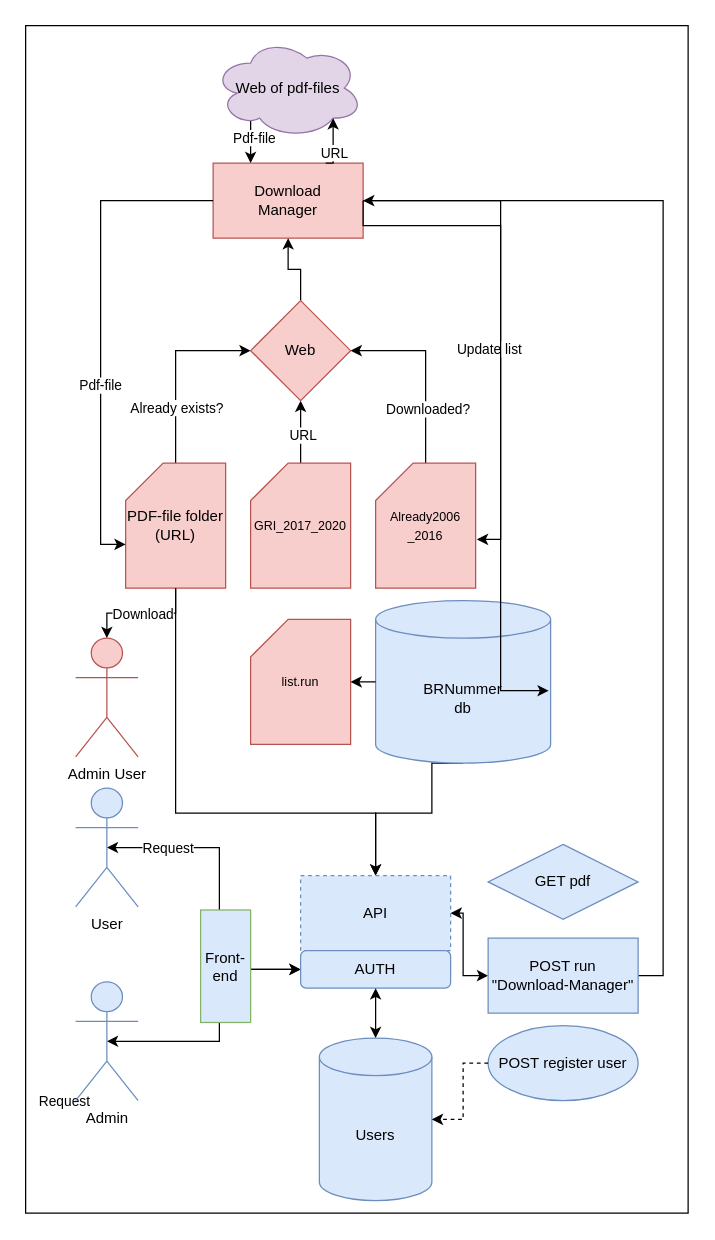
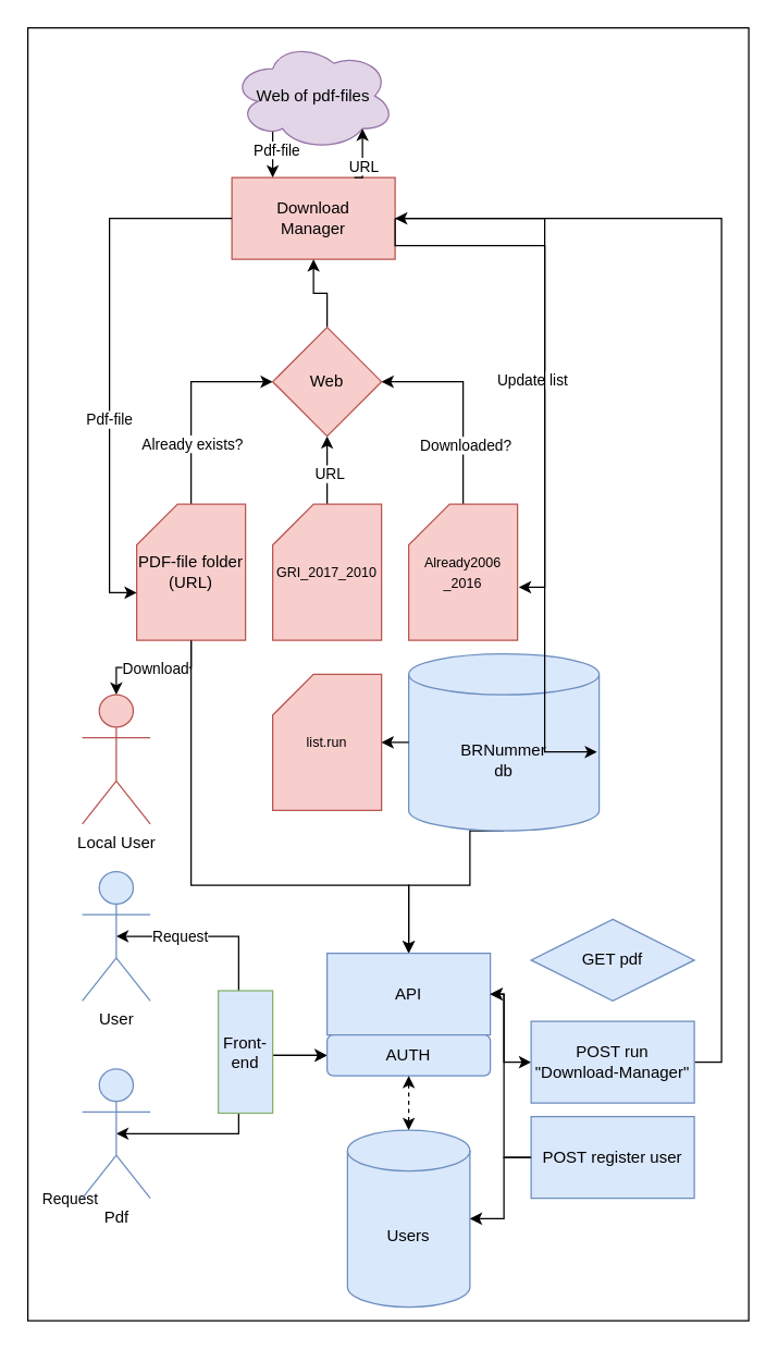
- <mxCell id="10" value="&lt;font style=&quot;font-size: 10px;&quot;&gt;GRI_2017_2020&lt;/font&gt;" style="shape=card;whiteSpace=wrap;html=1;fillColor=#f8cecc;strokeColor=#b85450;" vertex="1" parent="1"><mxGeometry x="200" y="370" width="80" height="100" as="geometry" /></mxCell>
+ <mxCell id="10" value="&lt;font style=&quot;font-size: 10px;&quot;&gt;GRI_2017_2010&lt;/font&gt;" style="shape=card;whiteSpace=wrap;html=1;fillColor=#f8cecc;strokeColor=#b85450;" vertex="1" parent="1"><mxGeometry x="200" y="370" width="80" height="100" as="geometry" /></mxCell>
- <mxCell id="41" value="Admin User" style="shape=umlActor;verticalLabelPosition=bottom;verticalAlign=top;html=1;outlineConnect=0;fillColor=#f8cecc;strokeColor=#b85450;" vertex="1" parent="1"><mxGeometry x="60" y="510" width="50" height="95" as="geometry" /></mxCell>
+ <mxCell id="41" value="Local User" style="shape=umlActor;verticalLabelPosition=bottom;verticalAlign=top;html=1;outlineConnect=0;fillColor=#f8cecc;strokeColor=#b85450;" vertex="1" parent="1"><mxGeometry x="60" y="510" width="50" height="95" as="geometry" /></mxCell>
- <mxCell id="32" value="User" style="shape=umlActor;verticalLabelPosition=bottom;verticalAlign=top;html=1;outlineConnect=0;fillColor=#dae8fc;strokeColor=#6c8ebf;" vertex="1" parent="1"><mxGeometry x="60" y="630" width="50" height="95" as="geometry" /></mxCell>
+ <mxCell id="32" value="User" style="shape=umlActor;verticalLabelPosition=bottom;verticalAlign=top;html=1;outlineConnect=0;fillColor=#dae8fc;strokeColor=#6c8ebf;" vertex="1" parent="1"><mxGeometry x="60" y="640" width="50" height="95" as="geometry" /></mxCell>
- <mxCell id="29" value="API" style="rounded=0;whiteSpace=wrap;html=1;fillColor=#dae8fc;strokeColor=#6c8ebf;dashed=1;" vertex="1" parent="1"><mxGeometry x="240" y="700" width="120" height="60" as="geometry" /></mxCell>
+ <mxCell id="29" value="API" style="rounded=0;whiteSpace=wrap;html=1;fillColor=#dae8fc;strokeColor=#6c8ebf;" vertex="1" parent="1"><mxGeometry x="240" y="700" width="120" height="60" as="geometry" /></mxCell>
- <mxCell id="44" style="edgeStyle=orthogonalEdgeStyle;rounded=0;orthogonalLoop=1;jettySize=auto;html=1;exitX=0.5;exitY=1;exitDx=0;exitDy=0;entryX=0.5;entryY=0;entryDx=0;entryDy=0;entryPerimeter=0;startArrow=classic;startFill=1;" edge="1" parent="1" source="40" target="28"><mxGeometry relative="1" as="geometry" /></mxCell>
+ <mxCell id="44" style="edgeStyle=orthogonalEdgeStyle;rounded=0;orthogonalLoop=1;jettySize=auto;html=1;exitX=0.5;exitY=1;exitDx=0;exitDy=0;entryX=0.5;entryY=0;entryDx=0;entryDy=0;entryPerimeter=0;startArrow=classic;startFill=1;dashed=1;" edge="1" parent="1" source="40" target="28"><mxGeometry relative="1" as="geometry" /></mxCell>
+ <mxCell id="45" style="edgeStyle=orthogonalEdgeStyle;rounded=0;orthogonalLoop=1;jettySize=auto;html=1;exitX=0;exitY=0.5;exitDx=0;exitDy=0;entryX=1;entryY=0.5;entryDx=0;entryDy=0;" edge="1" parent="1" source="46" target="29"><mxGeometry relative="1" as="geometry"><Array as="points"><mxPoint x="370" y="850" /><mxPoint x="370" y="730" /></Array></mxGeometry></mxCell>
- <mxCell id="46" value="POST register user" style="ellipse;whiteSpace=wrap;html=1;fillColor=#dae8fc;strokeColor=#6c8ebf;" vertex="1" parent="1"><mxGeometry x="390" y="820" width="120" height="60" as="geometry" /></mxCell>
+ <mxCell id="46" value="POST register user" style="rounded=0;whiteSpace=wrap;html=1;fillColor=#dae8fc;strokeColor=#6c8ebf;" vertex="1" parent="1"><mxGeometry x="390" y="820" width="120" height="60" as="geometry" /></mxCell>
- <mxCell id="49" style="edgeStyle=orthogonalEdgeStyle;rounded=0;orthogonalLoop=1;jettySize=auto;html=1;exitX=0;exitY=0.5;exitDx=0;exitDy=0;entryX=1;entryY=0.5;entryDx=0;entryDy=0;entryPerimeter=0;dashed=1;" edge="1" parent="1" source="46" target="28"><mxGeometry relative="1" as="geometry"><Array as="points"><mxPoint x="370" y="850" /><mxPoint x="370" y="895" /></Array></mxGeometry></mxCell>
+ <mxCell id="49" style="edgeStyle=orthogonalEdgeStyle;rounded=0;orthogonalLoop=1;jettySize=auto;html=1;exitX=0;exitY=0.5;exitDx=0;exitDy=0;entryX=1;entryY=0.5;entryDx=0;entryDy=0;entryPerimeter=0;" edge="1" parent="1" source="46" target="28"><mxGeometry relative="1" as="geometry"><Array as="points"><mxPoint x="370" y="850" /><mxPoint x="370" y="895" /></Array></mxGeometry></mxCell>
- <mxCell id="35" value="Admin" style="shape=umlActor;verticalLabelPosition=bottom;verticalAlign=top;html=1;outlineConnect=0;fillColor=#dae8fc;strokeColor=#6c8ebf;" vertex="1" parent="1"><mxGeometry x="60" y="785" width="50" height="95" as="geometry" /></mxCell>
+ <mxCell id="35" value="Pdf" style="shape=umlActor;verticalLabelPosition=bottom;verticalAlign=top;html=1;outlineConnect=0;fillColor=#dae8fc;strokeColor=#6c8ebf;" vertex="1" parent="1"><mxGeometry x="60" y="785" width="50" height="95" as="geometry" /></mxCell>
